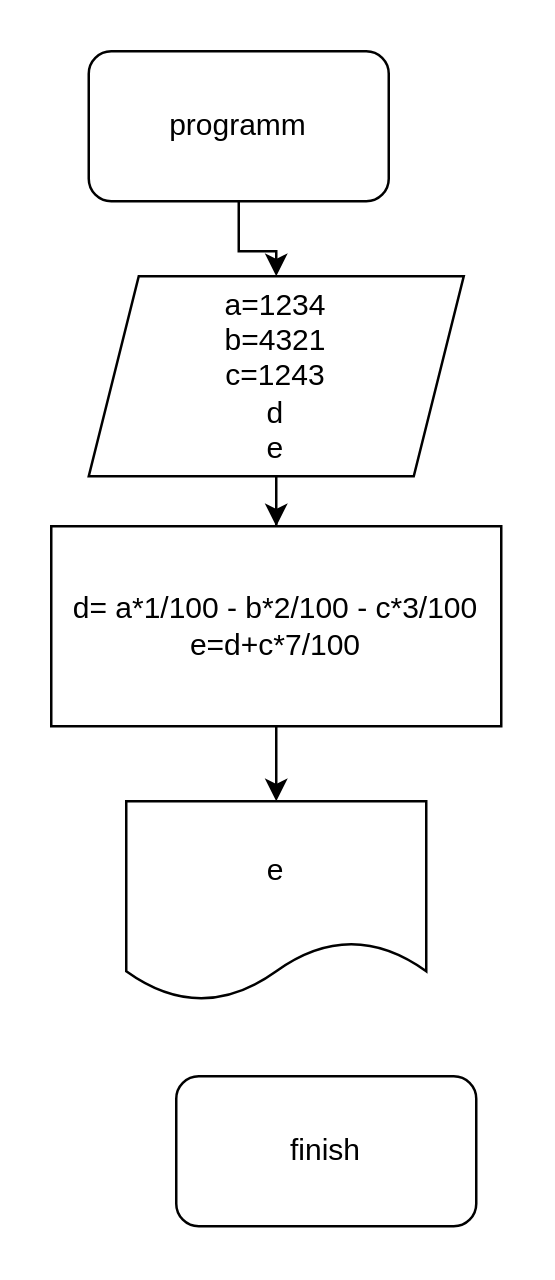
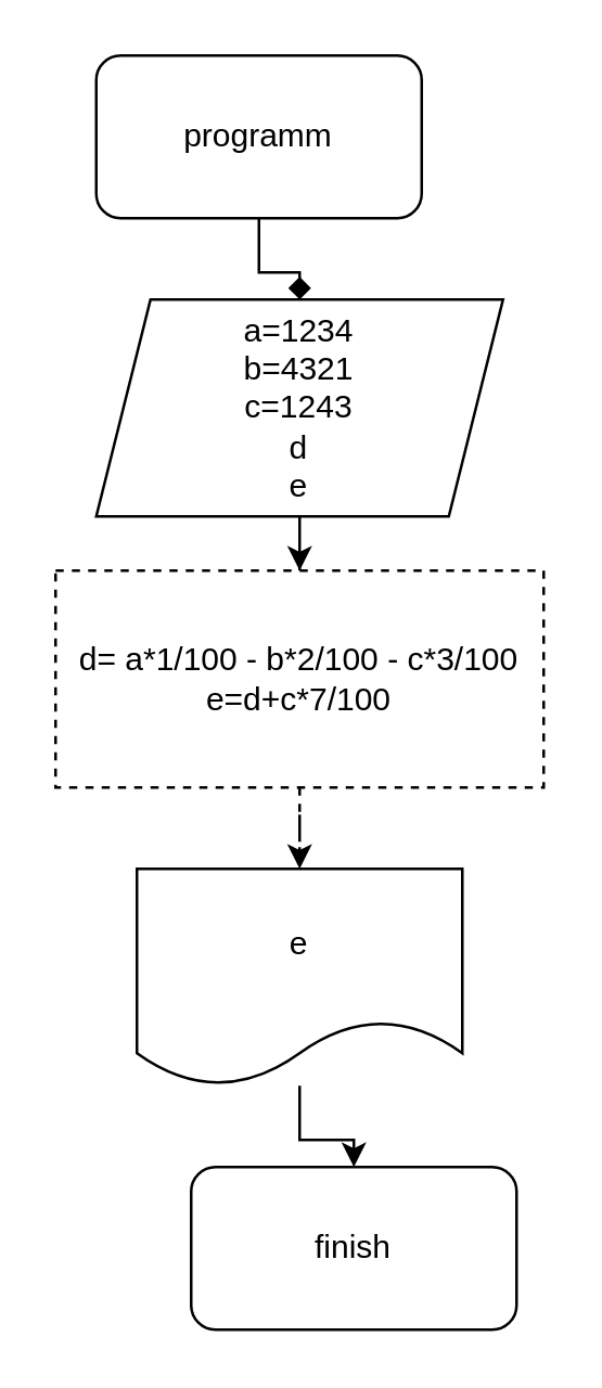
- <mxCell id="2" value="" style="edgeStyle=orthogonalEdgeStyle;rounded=0;orthogonalLoop=1;jettySize=auto;html=1;" edge="1" parent="1" source="3" target="5"><mxGeometry relative="1" as="geometry" /></mxCell>
+ <mxCell id="2" value="" style="edgeStyle=orthogonalEdgeStyle;rounded=0;orthogonalLoop=1;jettySize=auto;html=1;endArrow=diamond;" edge="1" parent="1" source="3" target="5"><mxGeometry relative="1" as="geometry" /></mxCell>
- <mxCell id="7" value="d= a*1/100 - b*2/100 - c*3/100&lt;br&gt;e=d+c*7/100" style="rounded=0;whiteSpace=wrap;html=1;" vertex="1" parent="1"><mxGeometry x="20" y="210" width="180" height="80" as="geometry" /></mxCell>
+ <mxCell id="7" value="d= a*1/100 - b*2/100 - c*3/100&lt;br&gt;e=d+c*7/100" style="rounded=0;whiteSpace=wrap;html=1;dashed=1;" vertex="1" parent="1"><mxGeometry x="20" y="210" width="180" height="80" as="geometry" /></mxCell>
- <mxCell id="6" value="" style="edgeStyle=orthogonalEdgeStyle;rounded=0;orthogonalLoop=1;jettySize=auto;html=1;" edge="1" parent="1" source="7" target="9"><mxGeometry relative="1" as="geometry" /></mxCell>
+ <mxCell id="6" value="" style="edgeStyle=orthogonalEdgeStyle;rounded=0;orthogonalLoop=1;jettySize=auto;html=1;dashed=1;" edge="1" parent="1" source="7" target="9"><mxGeometry relative="1" as="geometry" /></mxCell>
+ <mxCell id="8" value="" style="edgeStyle=orthogonalEdgeStyle;rounded=0;orthogonalLoop=1;jettySize=auto;html=1;" edge="1" parent="1" source="9" target="10"><mxGeometry relative="1" as="geometry" /></mxCell>
